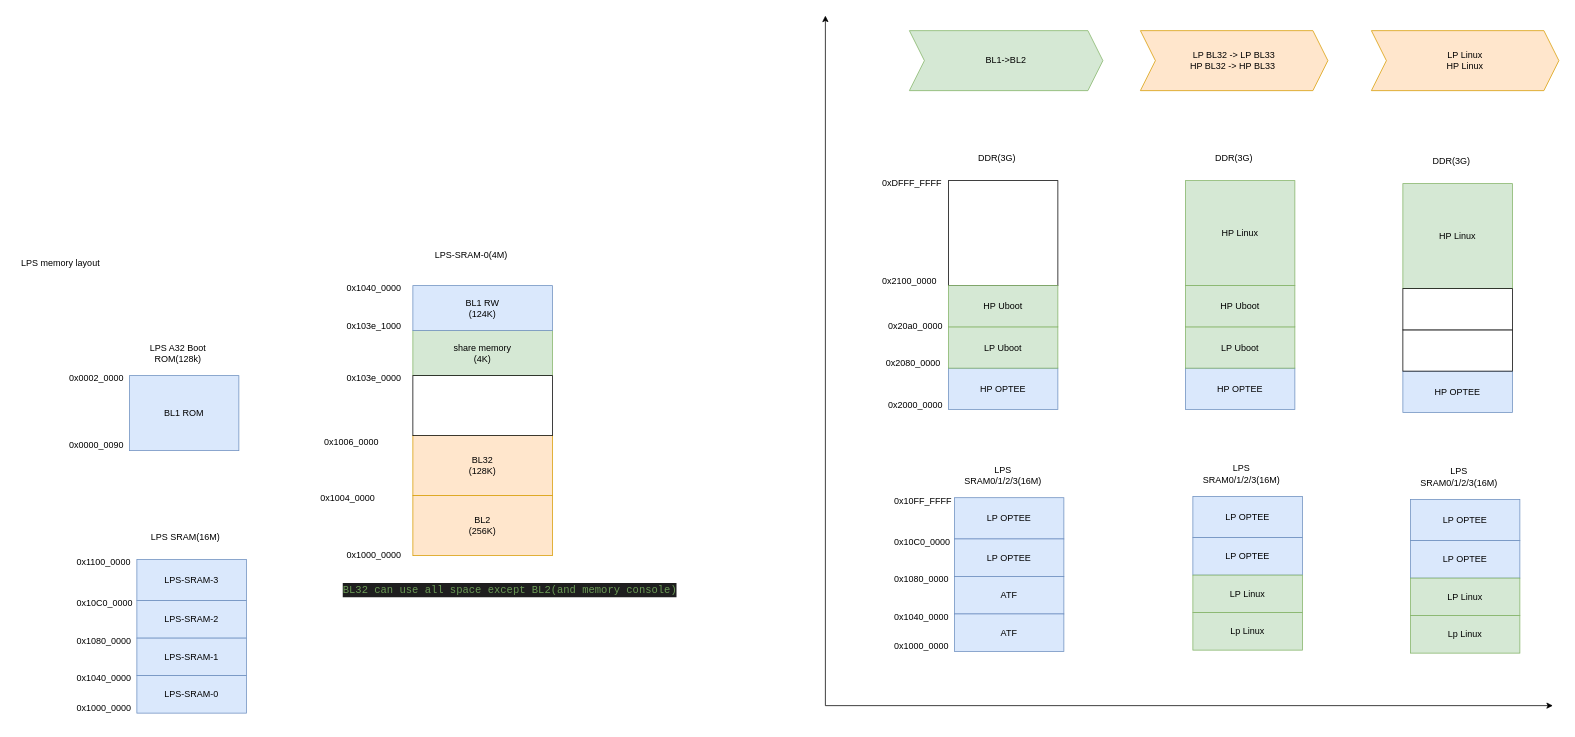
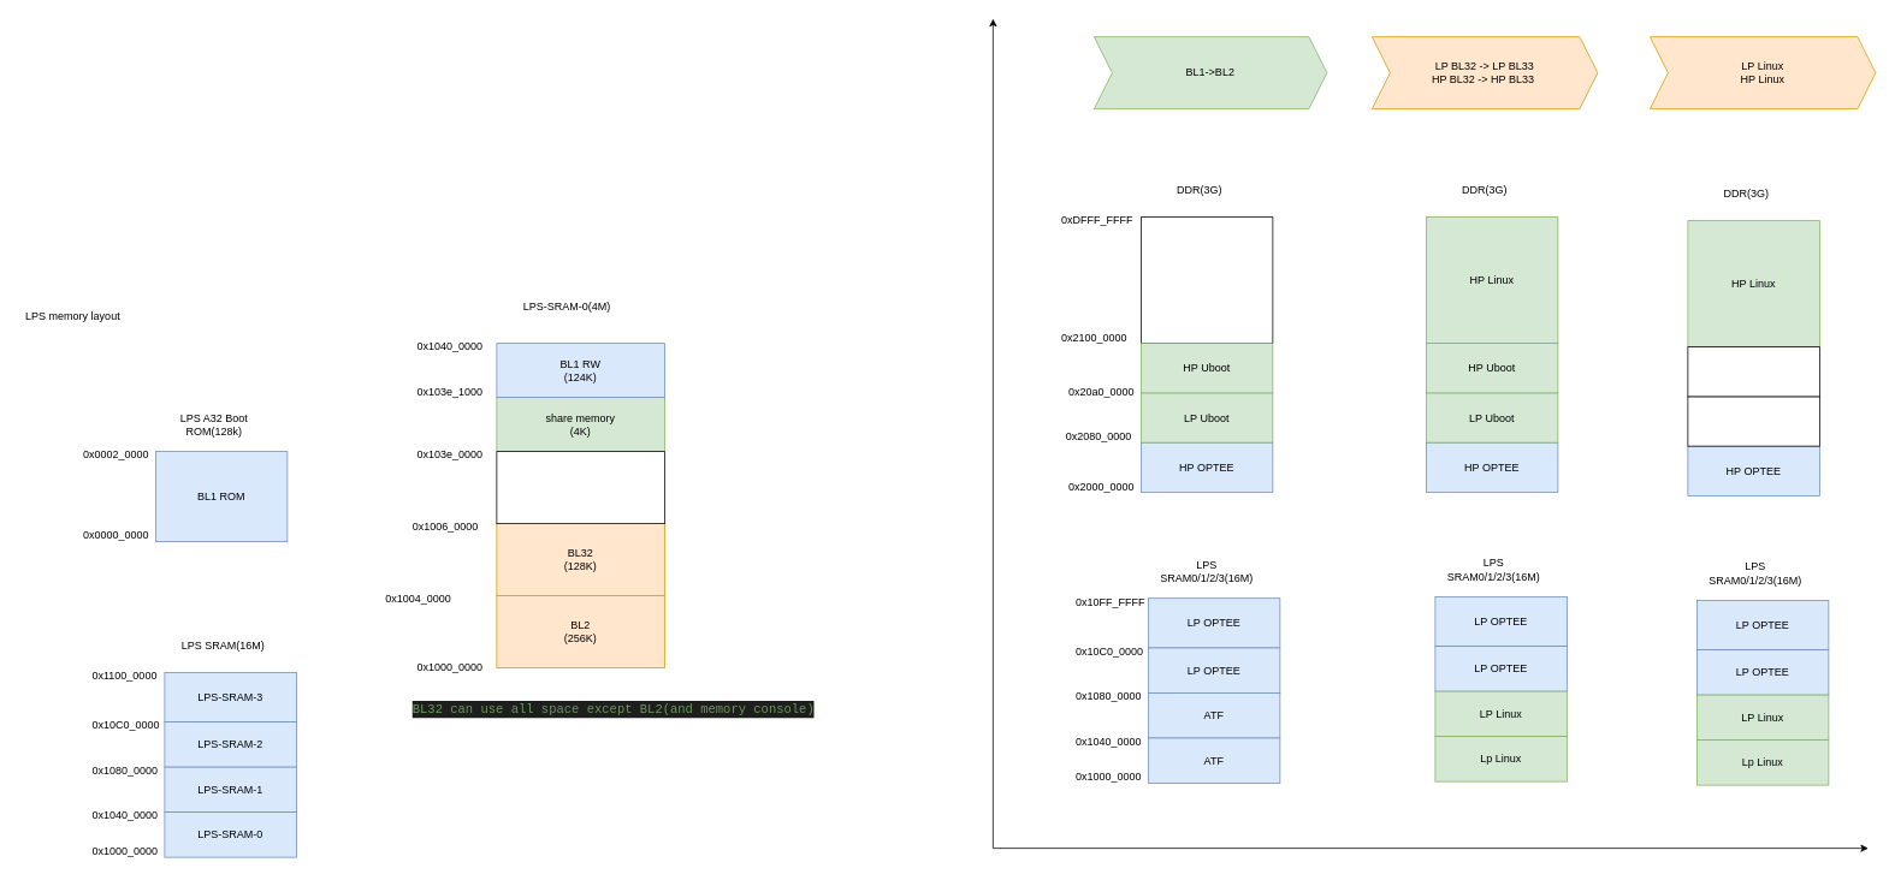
- <mxCell id="27" value="0x1006_0000" style="text;whiteSpace=wrap;html=1;" parent="1" vertex="1"><mxGeometry x="430" y="575" width="90" height="30" as="geometry" /></mxCell>
+ <mxCell id="27" value="0x1006_0000" style="text;whiteSpace=wrap;html=1;" parent="1" vertex="1"><mxGeometry x="455" y="570" width="90" height="30" as="geometry" /></mxCell>
- <mxCell id="3" value="0x0000_0090" style="text;whiteSpace=wrap;html=1;" parent="1" vertex="1"><mxGeometry x="90" y="579.43" width="90" height="30" as="geometry" /></mxCell>
+ <mxCell id="3" value="0x0000_0000" style="text;whiteSpace=wrap;html=1;" parent="1" vertex="1"><mxGeometry x="90" y="579.43" width="90" height="30" as="geometry" /></mxCell>
